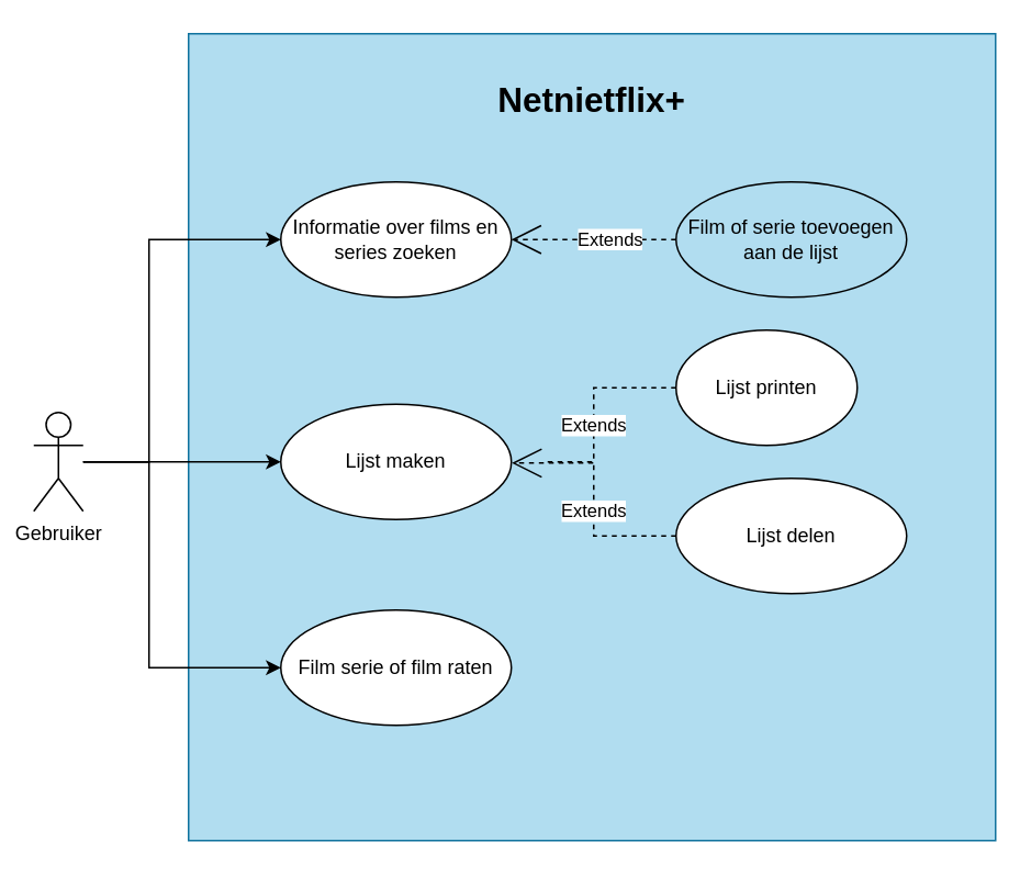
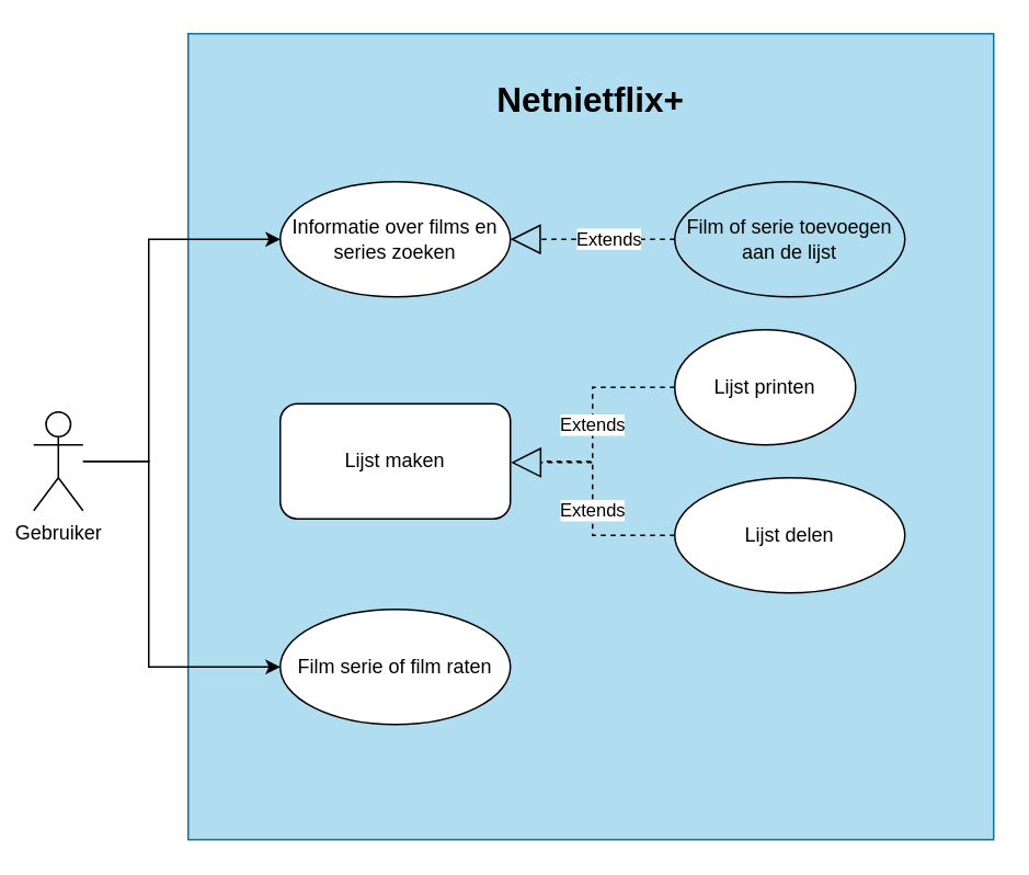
- <mxCell id="12" value="Extends" style="endArrow=open;endSize=16;endFill=0;html=1;entryX=1;entryY=0.5;entryDx=0;entryDy=0;exitX=0;exitY=0.5;exitDx=0;exitDy=0;dashed=1;" parent="1" source="11" target="6" edge="1"><mxGeometry x="-0.2" width="160" relative="1" as="geometry"><mxPoint x="310" y="200" as="sourcePoint" /><mxPoint x="470" y="200" as="targetPoint" /><mxPoint as="offset" /></mxGeometry></mxCell>
+ <mxCell id="12" value="Extends" style="endArrow=block;endSize=16;endFill=0;html=1;entryX=1;entryY=0.5;entryDx=0;entryDy=0;exitX=0;exitY=0.5;exitDx=0;exitDy=0;dashed=1;" parent="1" source="11" target="6" edge="1"><mxGeometry x="-0.2" width="160" relative="1" as="geometry"><mxPoint x="310" y="200" as="sourcePoint" /><mxPoint x="470" y="200" as="targetPoint" /><mxPoint as="offset" /></mxGeometry></mxCell>
- <mxCell id="3" style="edgeStyle=orthogonalEdgeStyle;rounded=0;orthogonalLoop=1;jettySize=auto;html=1;endArrow=classic;endFill=1;" parent="1" source="4" target="7" edge="1"><mxGeometry relative="1" as="geometry" /></mxCell>
- <mxCell id="7" value="Lijst maken" style="ellipse;whiteSpace=wrap;html=1;" parent="1" vertex="1"><mxGeometry x="170" y="245" width="140" height="70" as="geometry" /></mxCell>
+ <mxCell id="7" value="Lijst maken" style="whiteSpace=wrap;html=1;rounded=1;" parent="1" vertex="1"><mxGeometry x="170" y="245" width="140" height="70" as="geometry" /></mxCell>
- <mxCell id="10" value="Extends" style="endArrow=open;endSize=16;endFill=0;html=1;dashed=1;edgeStyle=orthogonalEdgeStyle;entryX=1.002;entryY=0.51;entryDx=0;entryDy=0;entryPerimeter=0;rounded=0;" parent="1" source="9" target="7" edge="1"><mxGeometry width="160" relative="1" as="geometry"><mxPoint x="470" y="410" as="sourcePoint" /><mxPoint x="312" y="281" as="targetPoint" /><Array as="points"><mxPoint x="360" y="235" /><mxPoint x="360" y="281" /></Array></mxGeometry></mxCell>
+ <mxCell id="10" value="Extends" style="endArrow=block;endSize=16;endFill=0;html=1;dashed=1;edgeStyle=orthogonalEdgeStyle;entryX=1.002;entryY=0.51;entryDx=0;entryDy=0;entryPerimeter=0;rounded=0;" parent="1" source="9" target="7" edge="1"><mxGeometry width="160" relative="1" as="geometry"><mxPoint x="470" y="410" as="sourcePoint" /><mxPoint x="312" y="281" as="targetPoint" /><Array as="points"><mxPoint x="360" y="235" /><mxPoint x="360" y="281" /></Array></mxGeometry></mxCell>
